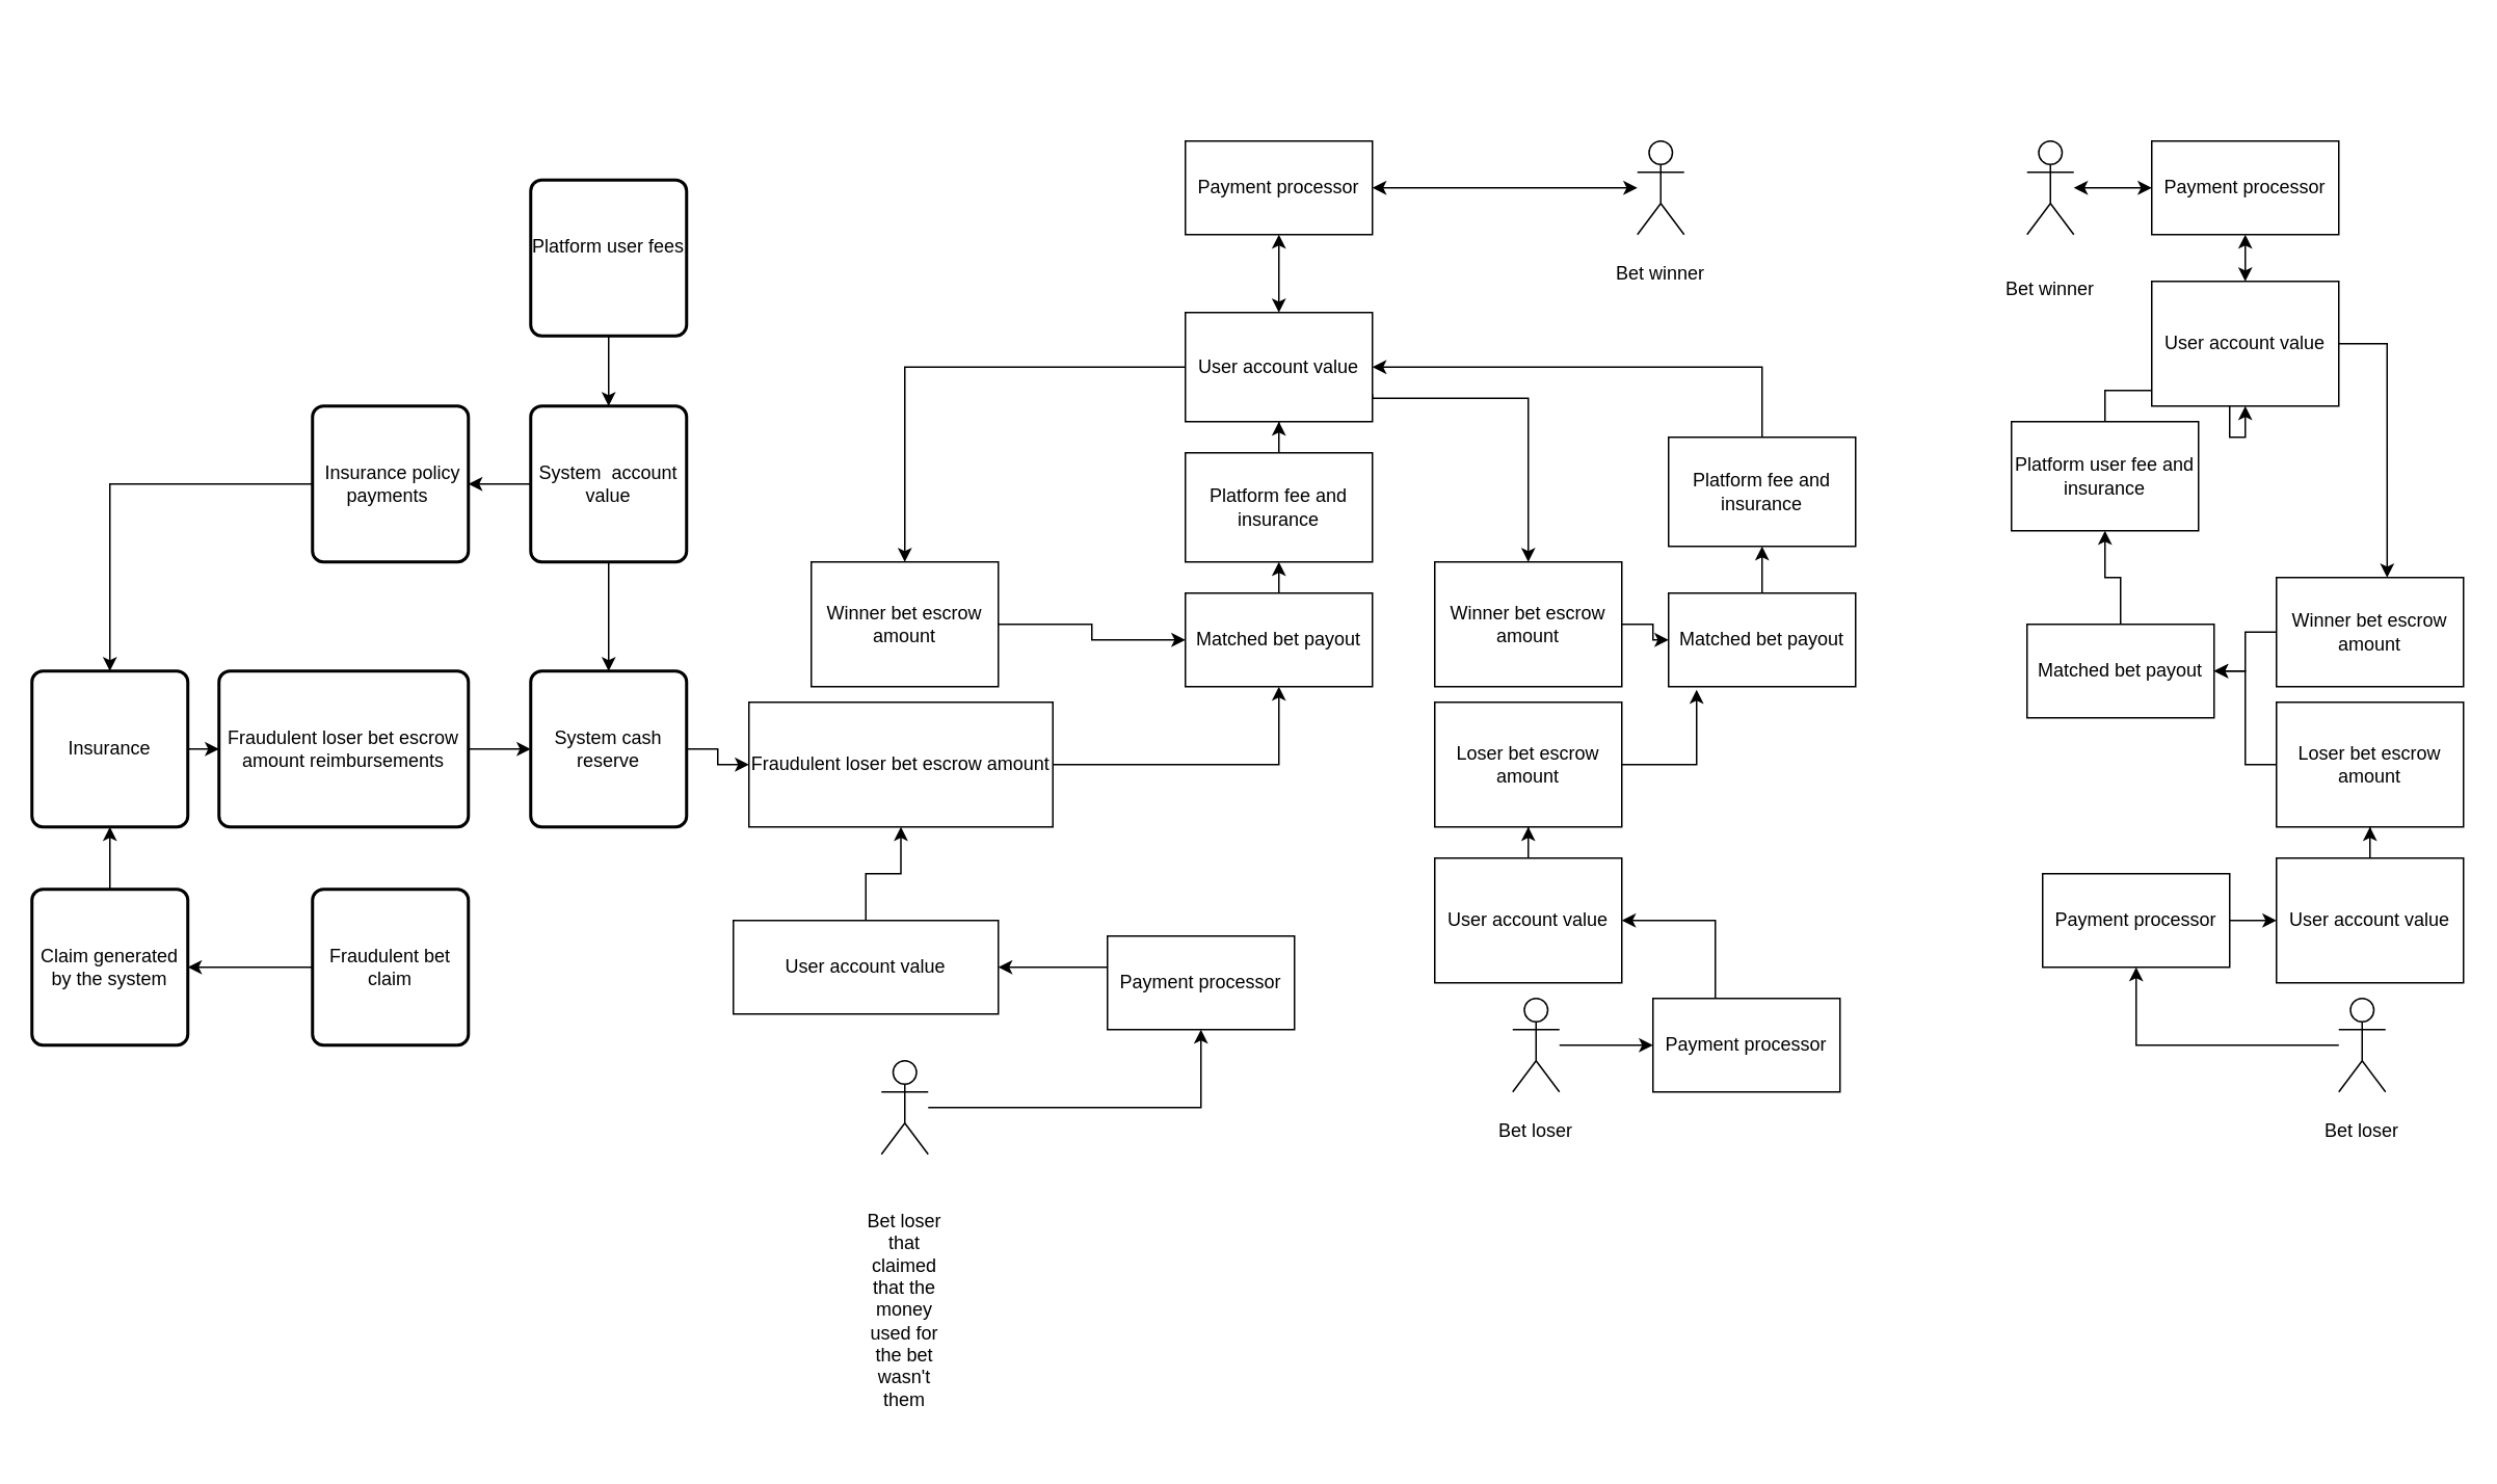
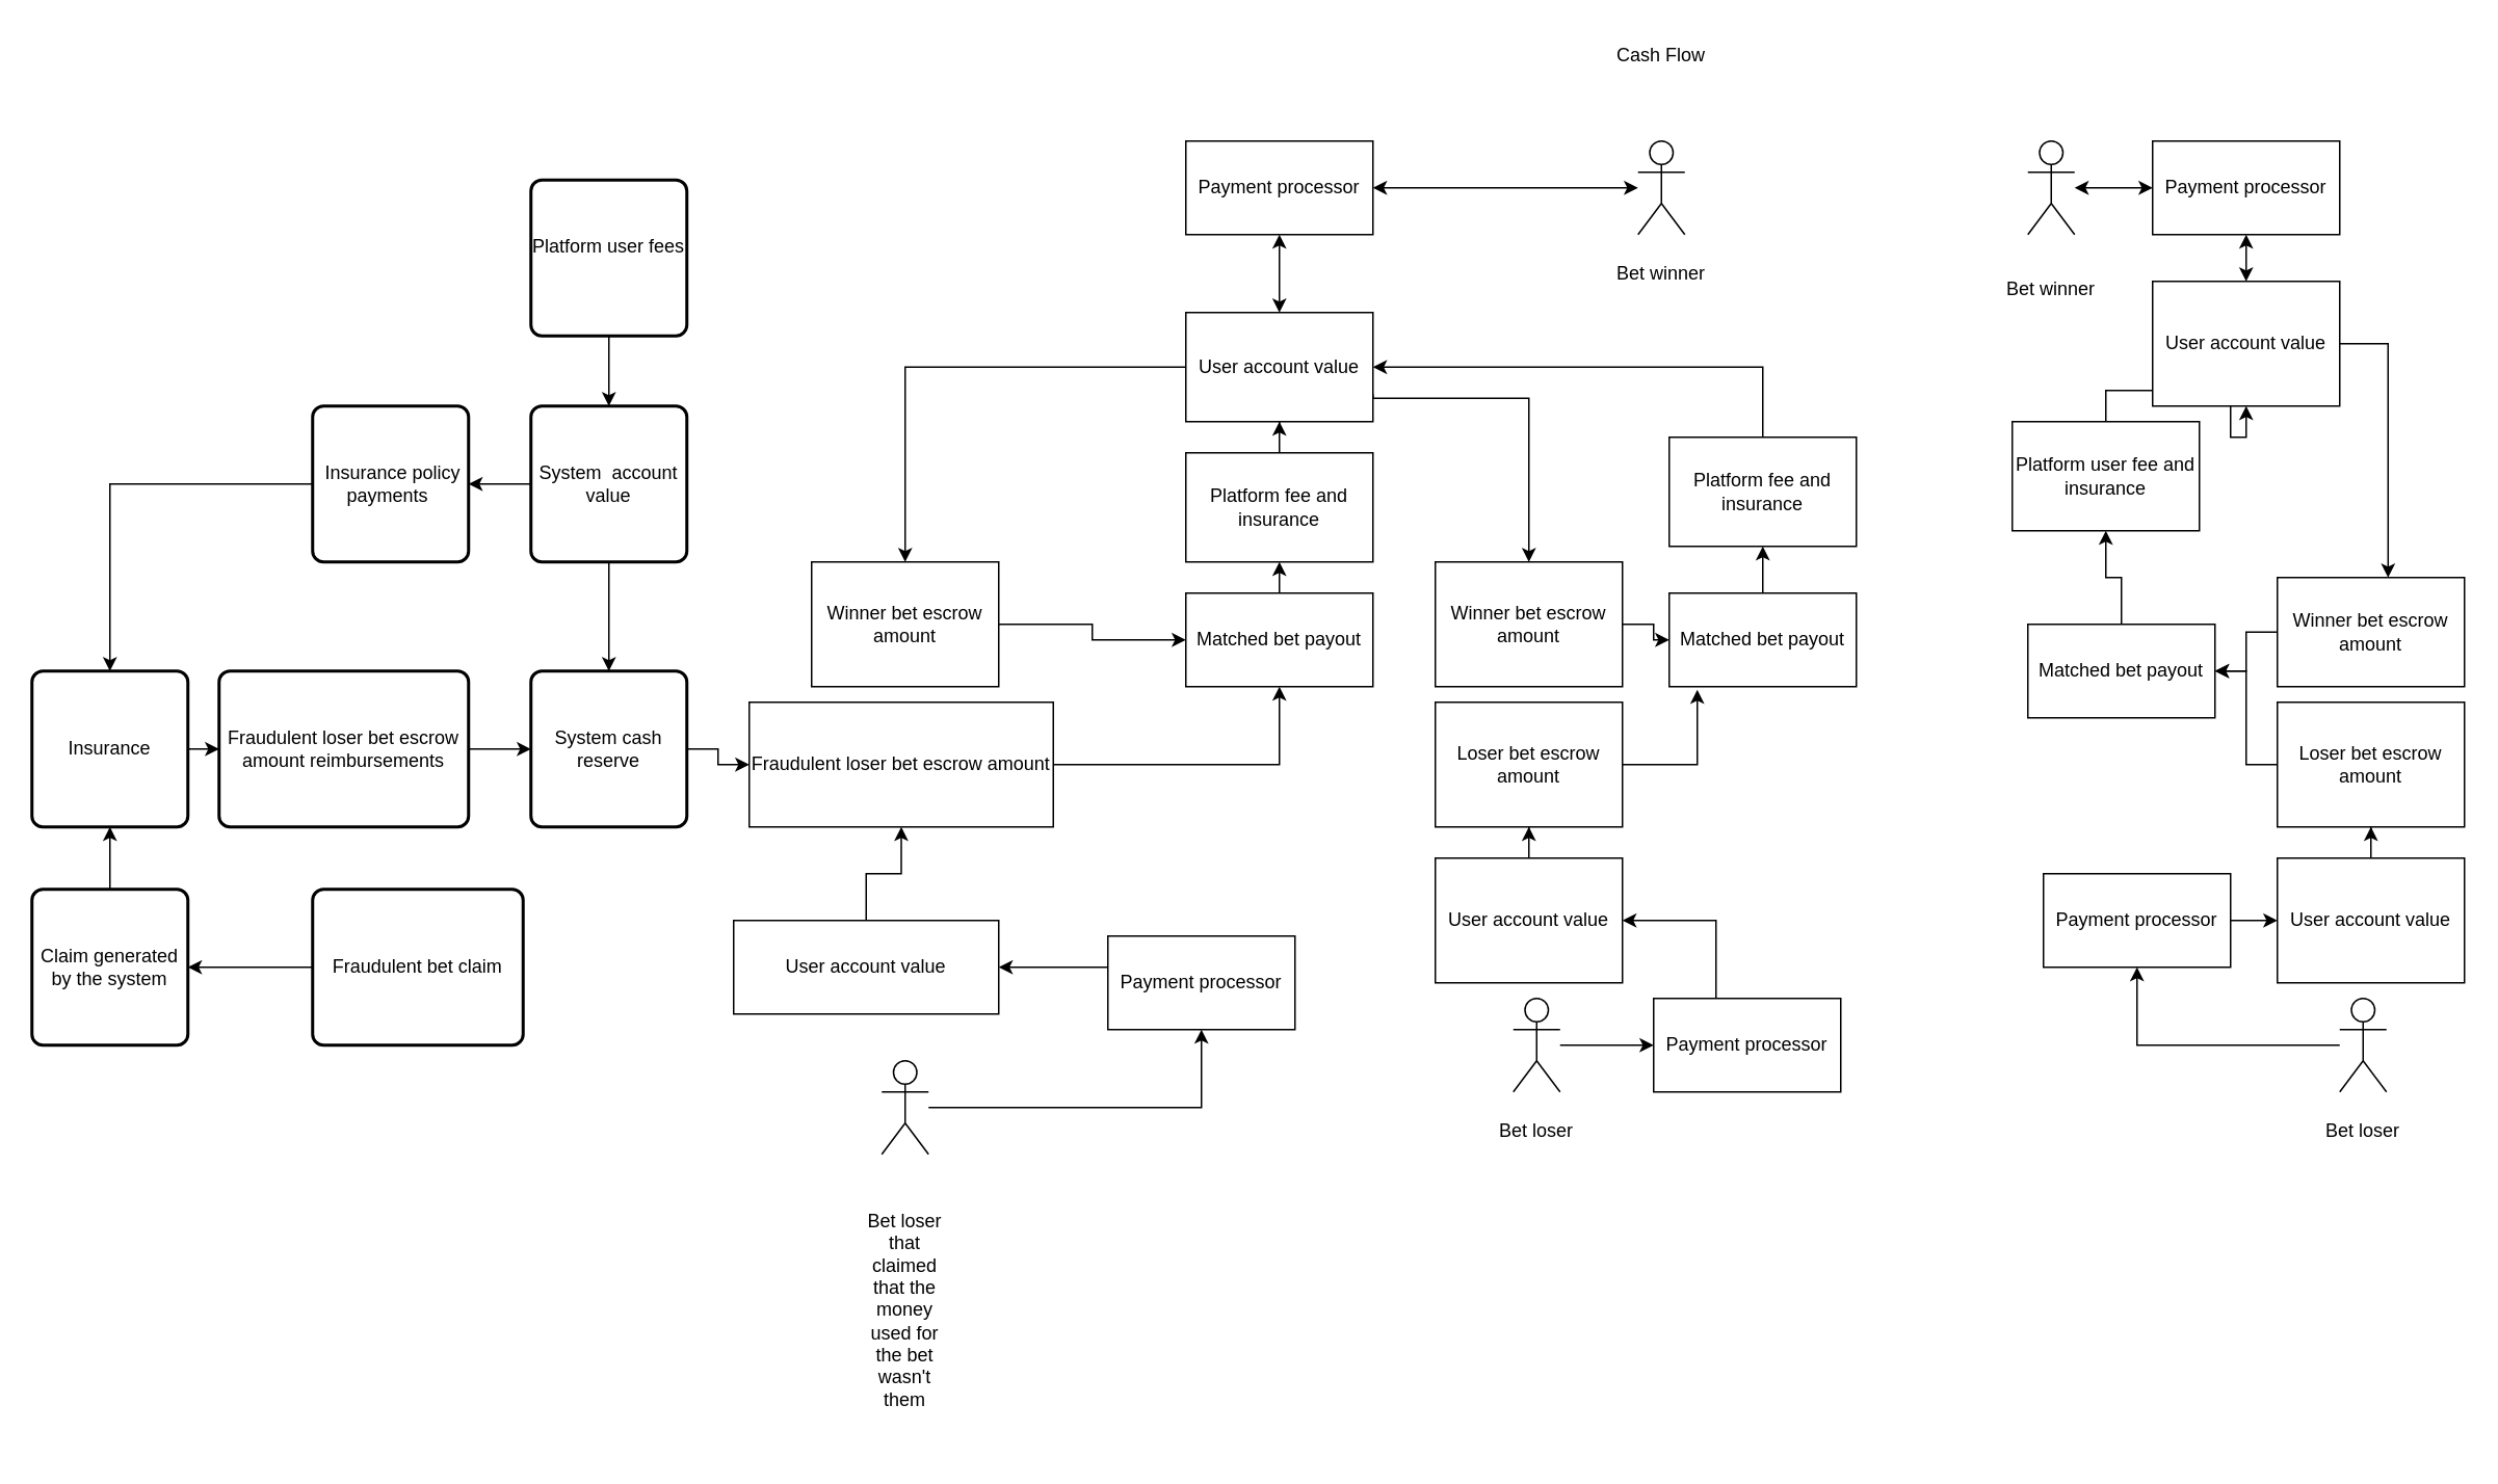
+ <mxCell id="66" value="Cash Flow" style="text;html=1;strokeColor=none;fillColor=none;align=center;verticalAlign=middle;whiteSpace=wrap;rounded=0;" vertex="1" parent="1"><mxGeometry x="1035" y="20" width="60" height="30" as="geometry" /></mxCell>
- <mxCell id="79" value="Fraudulent bet claim" style="rounded=1;whiteSpace=wrap;html=1;absoluteArcSize=1;arcSize=14;strokeWidth=2;" vertex="1" parent="1"><mxGeometry x="200" y="570" width="100" height="100" as="geometry" /></mxCell>
+ <mxCell id="79" value="Fraudulent bet claim" style="rounded=1;whiteSpace=wrap;html=1;absoluteArcSize=1;arcSize=14;strokeWidth=2;" vertex="1" parent="1"><mxGeometry x="200" y="570" width="135" height="100" as="geometry" /></mxCell>
